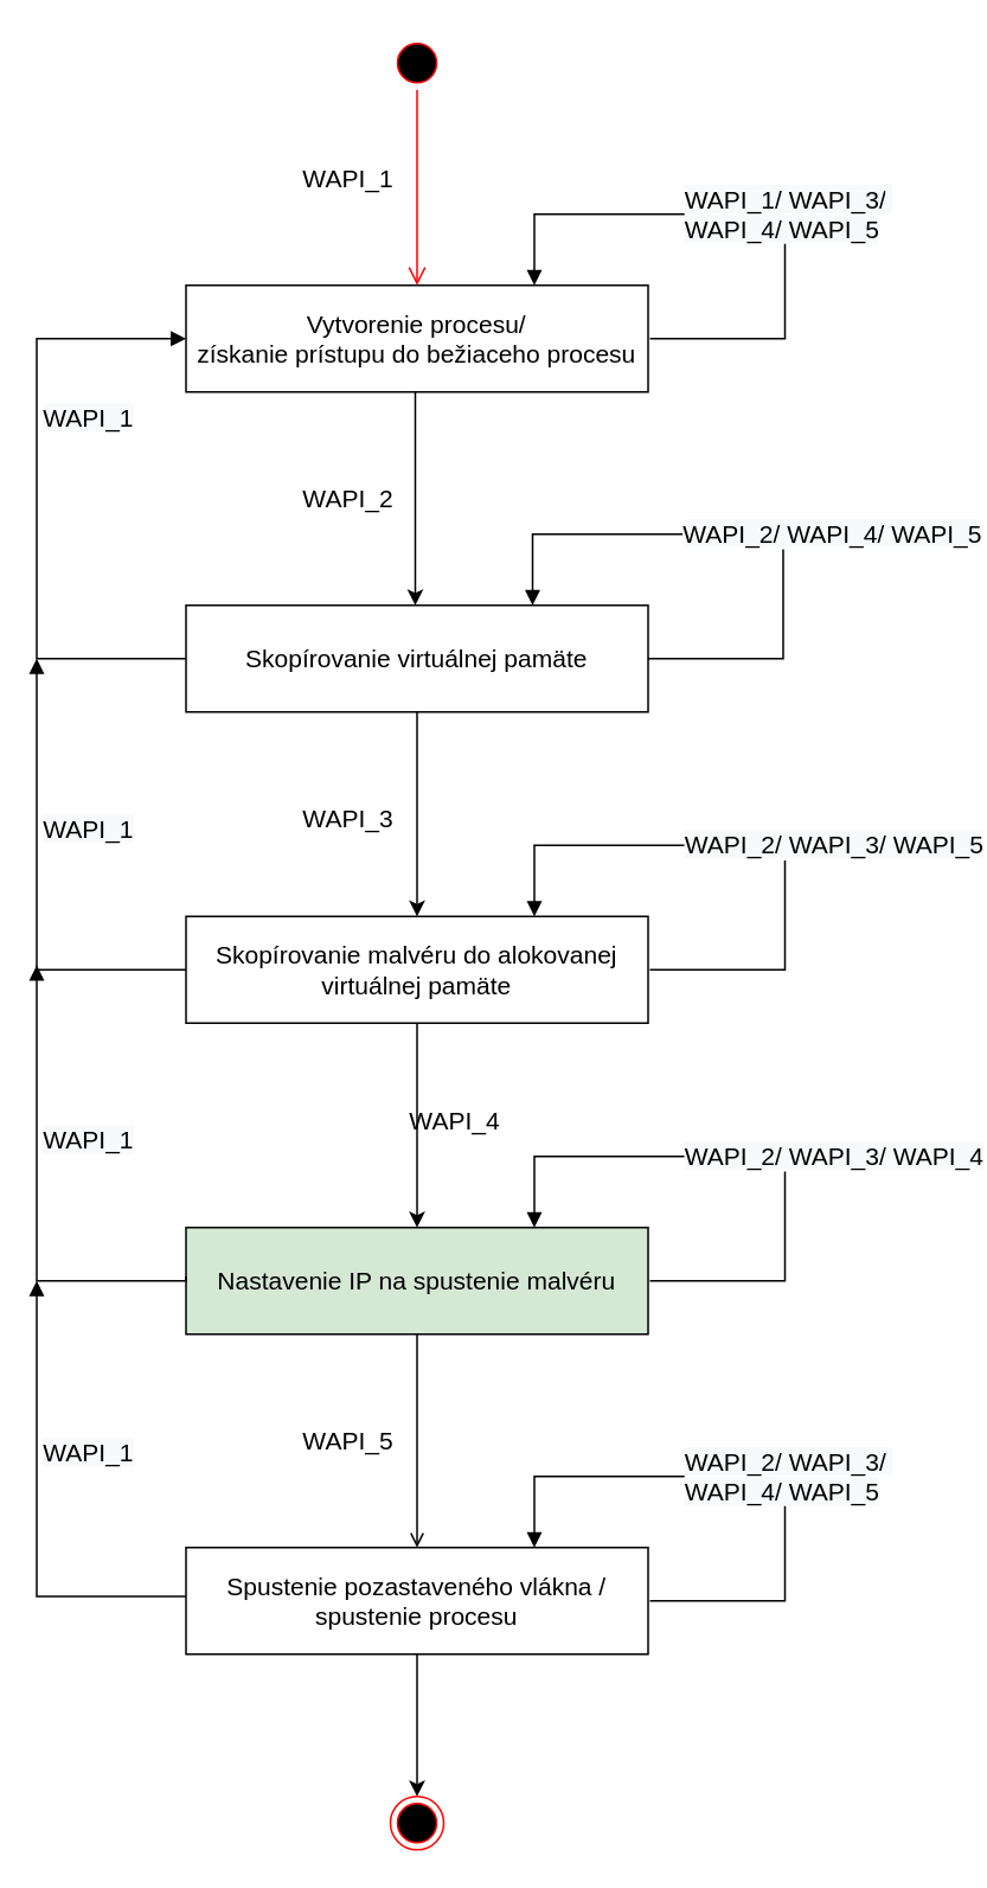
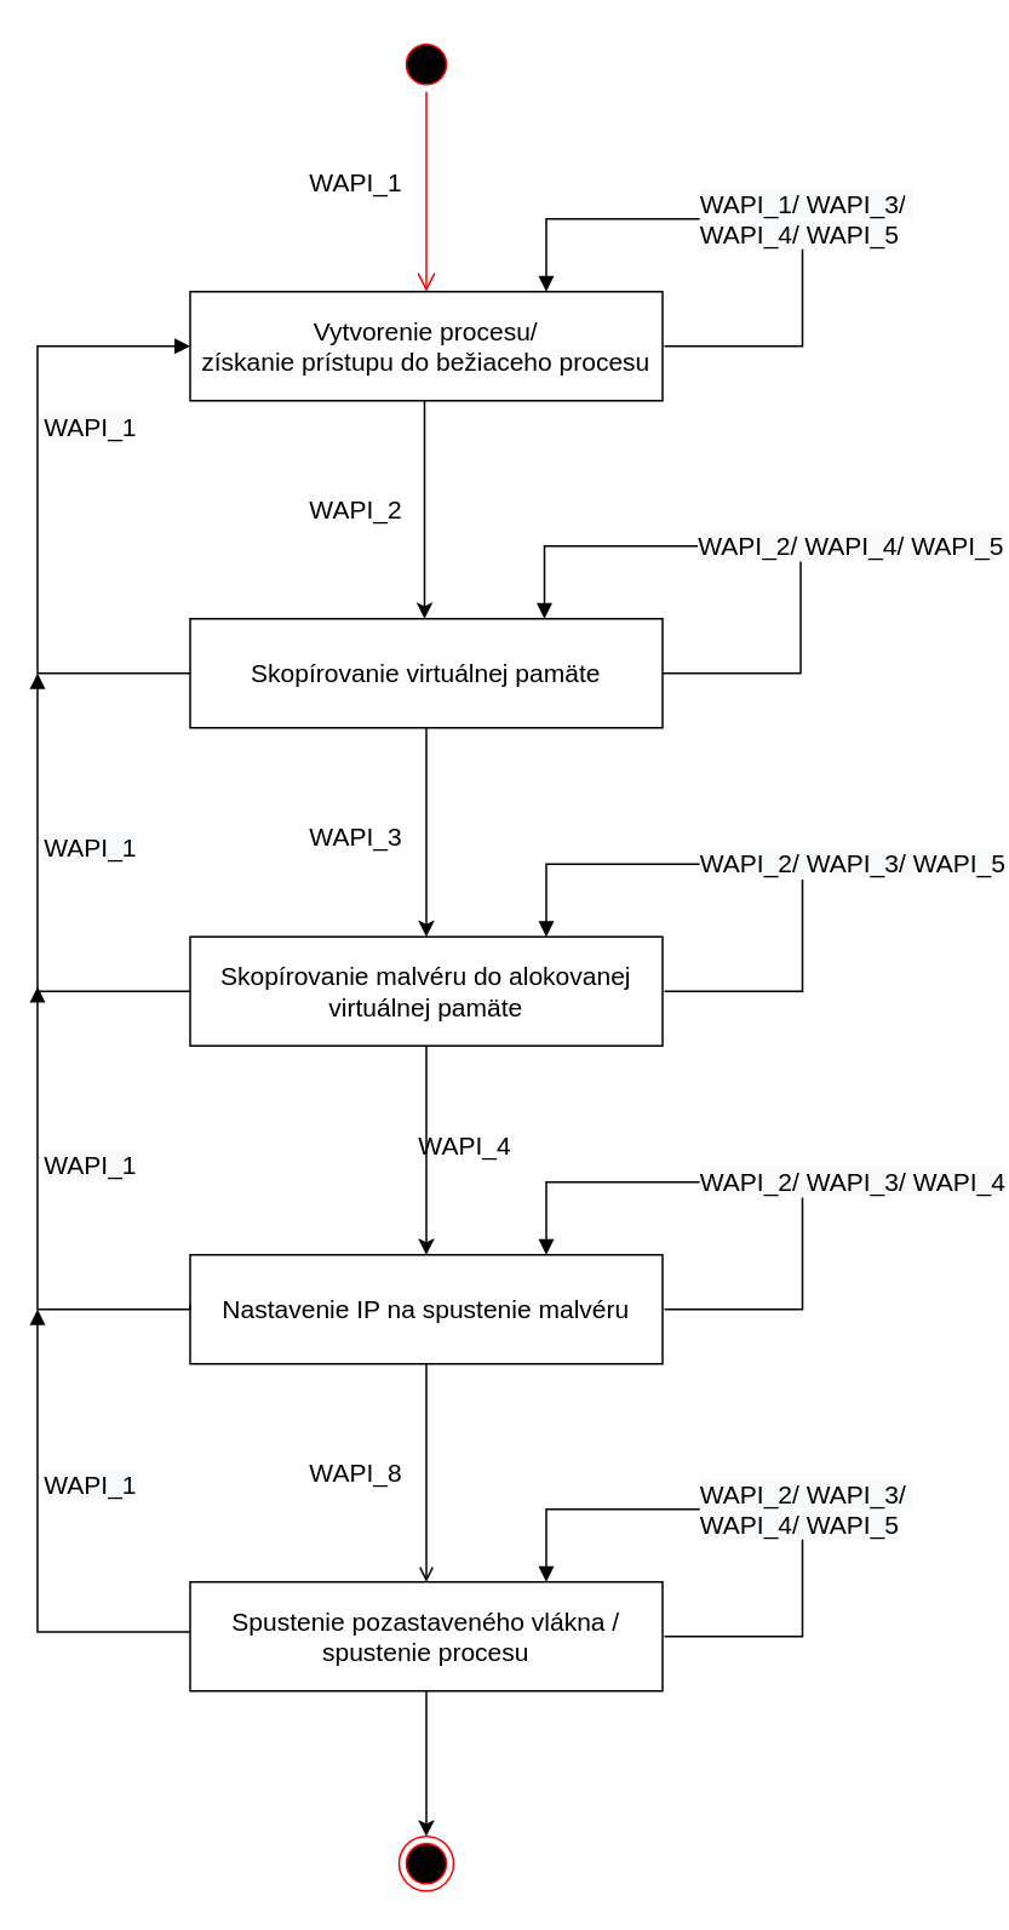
- <mxCell id="9" value="&lt;span style=&quot;font-size: 14px&quot;&gt;Nastavenie IP na spustenie malvéru&lt;/span&gt;" style="rounded=0;whiteSpace=wrap;html=1;fillColor=#d5e8d4;" parent="1" vertex="1"><mxGeometry x="104" y="690" width="260" height="60" as="geometry" /></mxCell>
+ <mxCell id="9" value="&lt;span style=&quot;font-size: 14px&quot;&gt;Nastavenie IP na spustenie malvéru&lt;/span&gt;" style="rounded=0;whiteSpace=wrap;html=1;" parent="1" vertex="1"><mxGeometry x="104" y="690" width="260" height="60" as="geometry" /></mxCell>
- <mxCell id="15" value="&lt;span style=&quot;font-size: 14px&quot;&gt;WAPI_5&lt;/span&gt;" style="text;html=1;align=center;verticalAlign=middle;resizable=0;points=[];autosize=1;" parent="1" vertex="1"><mxGeometry x="160" y="800" width="70" height="20" as="geometry" /></mxCell>
+ <mxCell id="15" value="&lt;span style=&quot;font-size: 14px&quot;&gt;WAPI_8&lt;/span&gt;" style="text;html=1;align=center;verticalAlign=middle;resizable=0;points=[];autosize=1;" parent="1" vertex="1"><mxGeometry x="160" y="800" width="70" height="20" as="geometry" /></mxCell>
